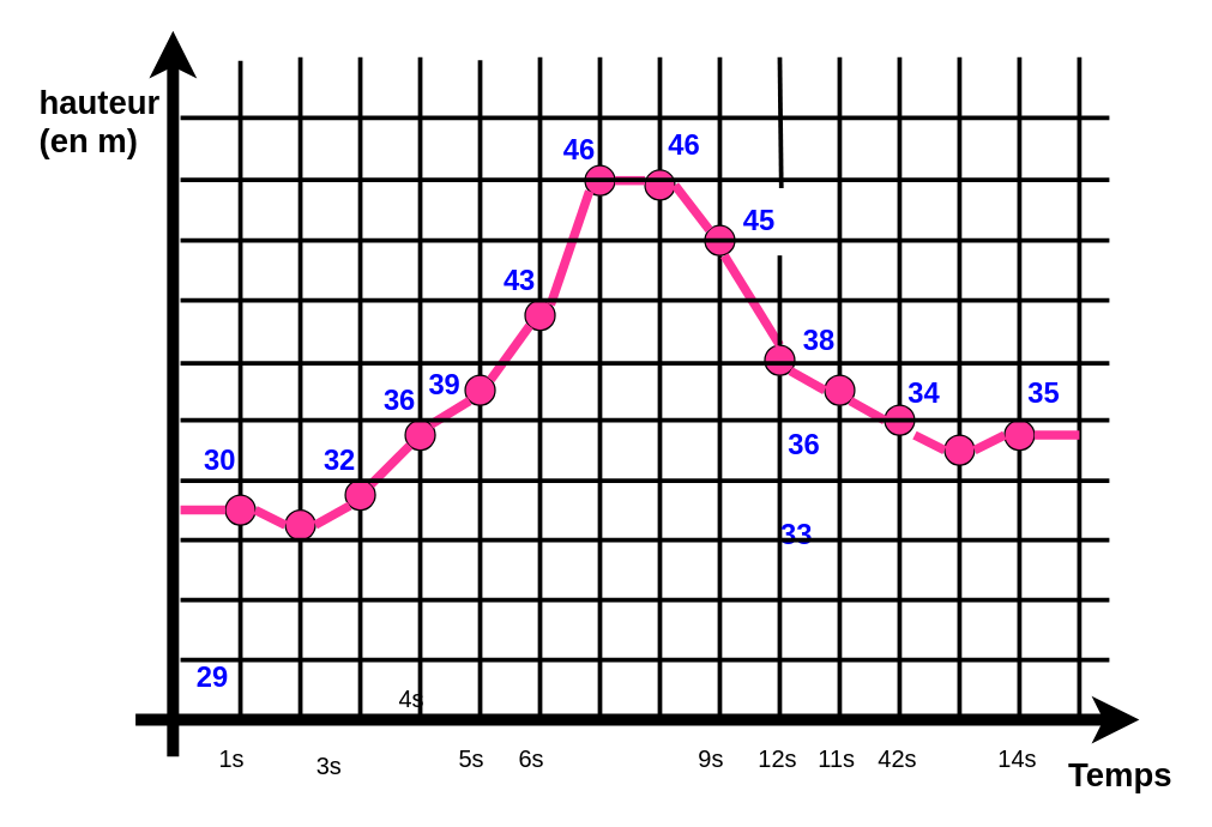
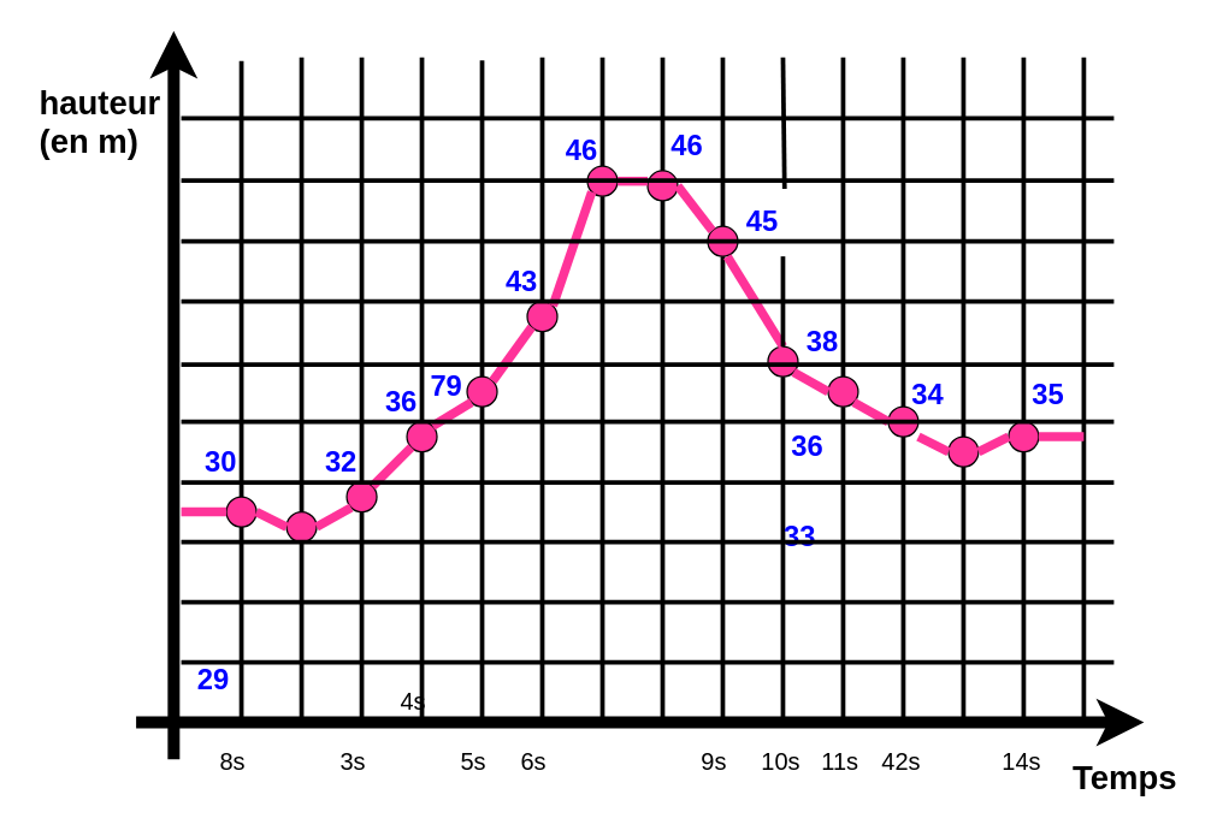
- <mxCell id="72" value="39" style="text;strokeColor=none;fillColor=none;align=left;verticalAlign=middle;spacingLeft=4;spacingRight=4;overflow=hidden;points=[[0,0.5],[1,0.5]];portConstraint=eastwest;rotatable=0;fontStyle=1;fontSize=19;fontColor=#0000FF;" vertex="1" parent="1"><mxGeometry x="280" y="240" width="80" height="30" as="geometry" /></mxCell>
+ <mxCell id="72" value="79" style="text;strokeColor=none;fillColor=none;align=left;verticalAlign=middle;spacingLeft=4;spacingRight=4;overflow=hidden;points=[[0,0.5],[1,0.5]];portConstraint=eastwest;rotatable=0;fontStyle=1;fontSize=19;fontColor=#0000FF;" vertex="1" parent="1"><mxGeometry x="280" y="240" width="80" height="30" as="geometry" /></mxCell>
- <mxCell id="19" value="1s" style="text;strokeColor=none;fillColor=none;align=left;verticalAlign=middle;spacingLeft=4;spacingRight=4;overflow=hidden;points=[[0,0.5],[1,0.5]];portConstraint=eastwest;rotatable=0;fontSize=16;" vertex="1" parent="1"><mxGeometry x="140" y="490" width="40" height="30" as="geometry" /></mxCell>
+ <mxCell id="19" value="8s" style="text;strokeColor=none;fillColor=none;align=left;verticalAlign=middle;spacingLeft=4;spacingRight=4;overflow=hidden;points=[[0,0.5],[1,0.5]];portConstraint=eastwest;rotatable=0;fontSize=16;" vertex="1" parent="1"><mxGeometry x="140" y="490" width="40" height="30" as="geometry" /></mxCell>
- <mxCell id="25" value="12s" style="text;strokeColor=none;fillColor=none;align=left;verticalAlign=middle;spacingLeft=4;spacingRight=4;overflow=hidden;points=[[0,0.5],[1,0.5]];portConstraint=eastwest;rotatable=0;fontSize=16;" vertex="1" parent="1"><mxGeometry x="500" y="490" width="40" height="30" as="geometry" /></mxCell>
+ <mxCell id="25" value="10s" style="text;strokeColor=none;fillColor=none;align=left;verticalAlign=middle;spacingLeft=4;spacingRight=4;overflow=hidden;points=[[0,0.5],[1,0.5]];portConstraint=eastwest;rotatable=0;fontSize=16;" vertex="1" parent="1"><mxGeometry x="500" y="490" width="40" height="30" as="geometry" /></mxCell>
- <mxCell id="20" value="3s" style="text;strokeColor=none;fillColor=none;align=left;verticalAlign=middle;spacingLeft=4;spacingRight=4;overflow=hidden;points=[[0,0.5],[1,0.5]];portConstraint=eastwest;rotatable=0;fontSize=16;" vertex="1" parent="1"><mxGeometry x="205" y="495" width="40" height="30" as="geometry" /></mxCell>
+ <mxCell id="20" value="3s" style="text;strokeColor=none;fillColor=none;align=left;verticalAlign=middle;spacingLeft=4;spacingRight=4;overflow=hidden;points=[[0,0.5],[1,0.5]];portConstraint=eastwest;rotatable=0;fontSize=16;" vertex="1" parent="1"><mxGeometry x="220" y="490" width="40" height="30" as="geometry" /></mxCell>
